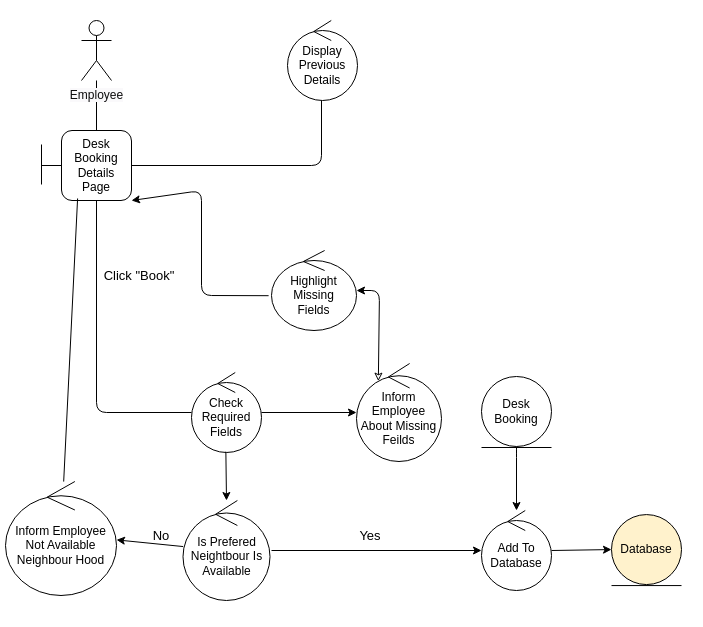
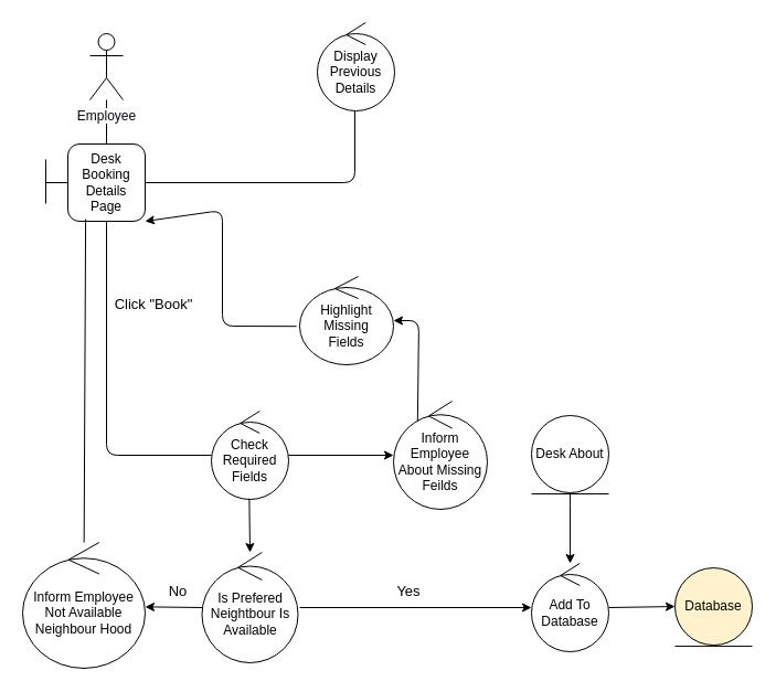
- <mxCell id="6" value="Employee" style="shape=umlActor;verticalLabelPosition=bottom;verticalAlign=top;outlineConnect=0;gradientColor=none;fillColor=default;labelBorderColor=none;fontColor=#0d0d0d;labelBackgroundColor=#faf9fb;spacing=3;html=1;labelPosition=center;align=center;movable=1;resizable=1;rotatable=1;deletable=1;editable=1;connectable=1;" parent="1" vertex="1"><mxGeometry x="81" y="20" width="30" height="60" as="geometry" /></mxCell>
+ <mxCell id="6" value="Employee" style="shape=umlActor;verticalLabelPosition=bottom;verticalAlign=top;outlineConnect=0;gradientColor=none;fillColor=default;labelBorderColor=none;fontColor=#0d0d0d;labelBackgroundColor=#faf9fb;spacing=3;html=1;labelPosition=center;align=center;movable=1;resizable=1;rotatable=1;deletable=1;editable=1;connectable=1;" parent="1" vertex="1"><mxGeometry x="81" y="30" width="30" height="60" as="geometry" /></mxCell>
- <mxCell id="15" style="edgeStyle=none;jumpStyle=arc;html=1;entryX=0.257;entryY=0.18;entryDx=0;entryDy=0;entryPerimeter=0;fontSize=13;startArrow=classic;startFill=1;endArrow=classic;endFill=0;movable=1;resizable=1;rotatable=1;deletable=1;editable=1;connectable=1;" parent="1" source="16" target="14" edge="1"><mxGeometry relative="1" as="geometry"><Array as="points"><mxPoint x="379" y="290" /></Array></mxGeometry></mxCell>
+ <mxCell id="15" style="edgeStyle=none;jumpStyle=arc;html=1;entryX=0.257;entryY=0.18;entryDx=0;entryDy=0;entryPerimeter=0;fontSize=13;startArrow=classic;startFill=1;endArrow=none;endFill=0;movable=1;resizable=1;rotatable=1;deletable=1;editable=1;connectable=1;" parent="1" source="16" target="14" edge="1"><mxGeometry relative="1" as="geometry"><Array as="points"><mxPoint x="379" y="290" /></Array></mxGeometry></mxCell>
- <mxCell id="26" value="Desk Booking" style="ellipse;whiteSpace=wrap;html=1;aspect=fixed;movable=1;resizable=1;rotatable=1;deletable=1;editable=1;connectable=1;" parent="1" vertex="1"><mxGeometry x="481" y="376" width="70" height="70" as="geometry" /></mxCell>
+ <mxCell id="26" value="Desk About" style="ellipse;whiteSpace=wrap;html=1;aspect=fixed;movable=1;resizable=1;rotatable=1;deletable=1;editable=1;connectable=1;" parent="1" vertex="1"><mxGeometry x="481" y="376" width="70" height="70" as="geometry" /></mxCell>
- <mxCell id="28" value="Inform Employee Not Available Neighbour Hood" style="ellipse;shape=umlControl;whiteSpace=wrap;html=1;movable=1;resizable=1;rotatable=1;deletable=1;editable=1;connectable=1;" parent="1" vertex="1"><mxGeometry x="5" y="481" width="111" height="114" as="geometry" /></mxCell>
+ <mxCell id="28" value="Inform Employee Not Available Neighbour Hood" style="ellipse;shape=umlControl;whiteSpace=wrap;html=1;movable=1;resizable=1;rotatable=1;deletable=1;editable=1;connectable=1;" parent="1" vertex="1"><mxGeometry x="20" y="491" width="111" height="114" as="geometry" /></mxCell>
